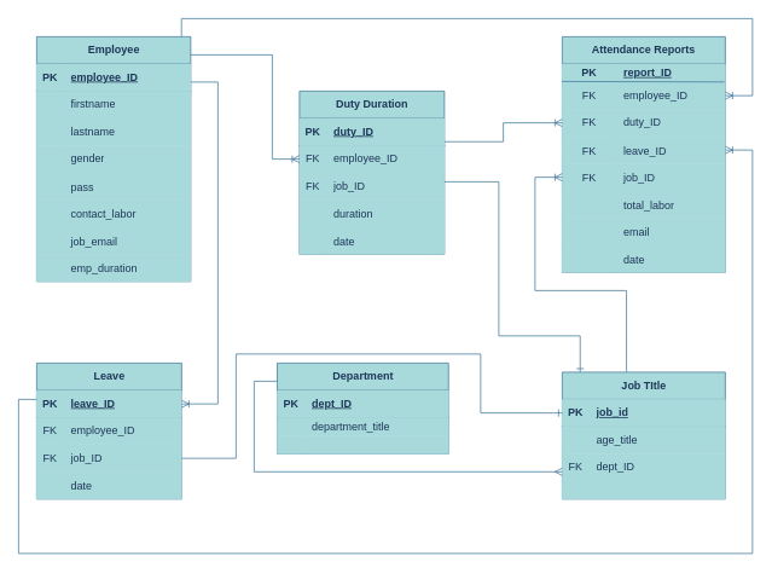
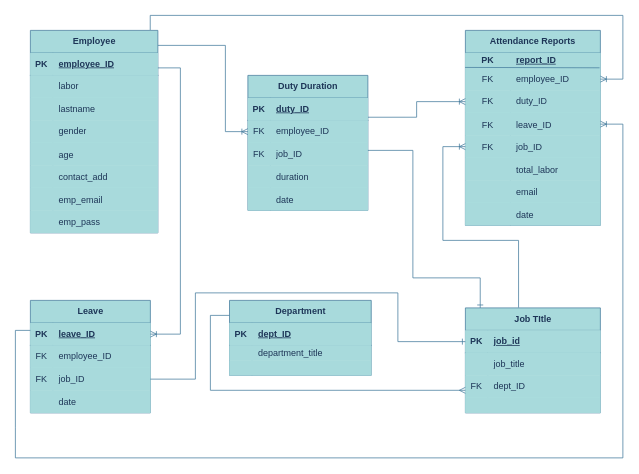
- <mxCell id="8" value="firstname" style="shape=partialRectangle;connectable=0;fillColor=#A8DADC;top=0;left=0;bottom=0;right=0;align=left;spacingLeft=6;overflow=hidden;whiteSpace=wrap;html=1;strokeColor=#457B9D;labelBackgroundColor=none;fontColor=#1D3557;rounded=0;" parent="6" vertex="1"><mxGeometry x="30" width="140" height="30" as="geometry"><mxRectangle width="140" height="30" as="alternateBounds" /></mxGeometry></mxCell>
+ <mxCell id="8" value="labor" style="shape=partialRectangle;connectable=0;fillColor=#A8DADC;top=0;left=0;bottom=0;right=0;align=left;spacingLeft=6;overflow=hidden;whiteSpace=wrap;html=1;strokeColor=#457B9D;labelBackgroundColor=none;fontColor=#1D3557;rounded=0;" parent="6" vertex="1"><mxGeometry x="30" width="140" height="30" as="geometry"><mxRectangle width="140" height="30" as="alternateBounds" /></mxGeometry></mxCell>
- <mxCell id="17" value="pass" style="shape=partialRectangle;connectable=0;fillColor=#A8DADC;top=0;left=0;bottom=0;right=0;align=left;spacingLeft=6;overflow=hidden;strokeColor=#457B9D;labelBackgroundColor=none;fontColor=#1D3557;rounded=0;" parent="15" vertex="1"><mxGeometry x="30" width="140" height="30" as="geometry"><mxRectangle width="140" height="30" as="alternateBounds" /></mxGeometry></mxCell>
+ <mxCell id="17" value="age" style="shape=partialRectangle;connectable=0;fillColor=#A8DADC;top=0;left=0;bottom=0;right=0;align=left;spacingLeft=6;overflow=hidden;strokeColor=#457B9D;labelBackgroundColor=none;fontColor=#1D3557;rounded=0;" parent="15" vertex="1"><mxGeometry x="30" width="140" height="30" as="geometry"><mxRectangle width="140" height="30" as="alternateBounds" /></mxGeometry></mxCell>
- <mxCell id="20" value="contact_labor" style="shape=partialRectangle;connectable=0;fillColor=#A8DADC;top=0;left=0;bottom=0;right=0;align=left;spacingLeft=6;overflow=hidden;strokeColor=#457B9D;labelBackgroundColor=none;fontColor=#1D3557;rounded=0;" parent="18" vertex="1"><mxGeometry x="30" width="140" height="30" as="geometry"><mxRectangle width="140" height="30" as="alternateBounds" /></mxGeometry></mxCell>
+ <mxCell id="20" value="contact_add" style="shape=partialRectangle;connectable=0;fillColor=#A8DADC;top=0;left=0;bottom=0;right=0;align=left;spacingLeft=6;overflow=hidden;strokeColor=#457B9D;labelBackgroundColor=none;fontColor=#1D3557;rounded=0;" parent="18" vertex="1"><mxGeometry x="30" width="140" height="30" as="geometry"><mxRectangle width="140" height="30" as="alternateBounds" /></mxGeometry></mxCell>
- <mxCell id="23" value="job_email" style="shape=partialRectangle;connectable=0;fillColor=#A8DADC;top=0;left=0;bottom=0;right=0;align=left;spacingLeft=6;overflow=hidden;strokeColor=#457B9D;labelBackgroundColor=none;fontColor=#1D3557;rounded=0;" parent="21" vertex="1"><mxGeometry x="30" width="140" height="30" as="geometry"><mxRectangle width="140" height="30" as="alternateBounds" /></mxGeometry></mxCell>
+ <mxCell id="23" value="emp_email" style="shape=partialRectangle;connectable=0;fillColor=#A8DADC;top=0;left=0;bottom=0;right=0;align=left;spacingLeft=6;overflow=hidden;strokeColor=#457B9D;labelBackgroundColor=none;fontColor=#1D3557;rounded=0;" parent="21" vertex="1"><mxGeometry x="30" width="140" height="30" as="geometry"><mxRectangle width="140" height="30" as="alternateBounds" /></mxGeometry></mxCell>
- <mxCell id="26" value="emp_duration" style="shape=partialRectangle;connectable=0;fillColor=#A8DADC;top=0;left=0;bottom=0;right=0;align=left;spacingLeft=6;overflow=hidden;strokeColor=#457B9D;labelBackgroundColor=none;fontColor=#1D3557;rounded=0;" parent="24" vertex="1"><mxGeometry x="30" width="140" height="30" as="geometry"><mxRectangle width="140" height="30" as="alternateBounds" /></mxGeometry></mxCell>
+ <mxCell id="26" value="emp_pass" style="shape=partialRectangle;connectable=0;fillColor=#A8DADC;top=0;left=0;bottom=0;right=0;align=left;spacingLeft=6;overflow=hidden;strokeColor=#457B9D;labelBackgroundColor=none;fontColor=#1D3557;rounded=0;" parent="24" vertex="1"><mxGeometry x="30" width="140" height="30" as="geometry"><mxRectangle width="140" height="30" as="alternateBounds" /></mxGeometry></mxCell>
- <mxCell id="59" value="age_title" style="shape=partialRectangle;connectable=0;fillColor=#A8DADC;top=0;left=0;bottom=0;right=0;align=left;spacingLeft=6;overflow=hidden;whiteSpace=wrap;html=1;strokeColor=#457B9D;labelBackgroundColor=none;fontColor=#1D3557;rounded=0;" parent="57" vertex="1"><mxGeometry x="30" width="150" height="30" as="geometry"><mxRectangle width="150" height="30" as="alternateBounds" /></mxGeometry></mxCell>
+ <mxCell id="59" value="job_title" style="shape=partialRectangle;connectable=0;fillColor=#A8DADC;top=0;left=0;bottom=0;right=0;align=left;spacingLeft=6;overflow=hidden;whiteSpace=wrap;html=1;strokeColor=#457B9D;labelBackgroundColor=none;fontColor=#1D3557;rounded=0;" parent="57" vertex="1"><mxGeometry x="30" width="150" height="30" as="geometry"><mxRectangle width="150" height="30" as="alternateBounds" /></mxGeometry></mxCell>
